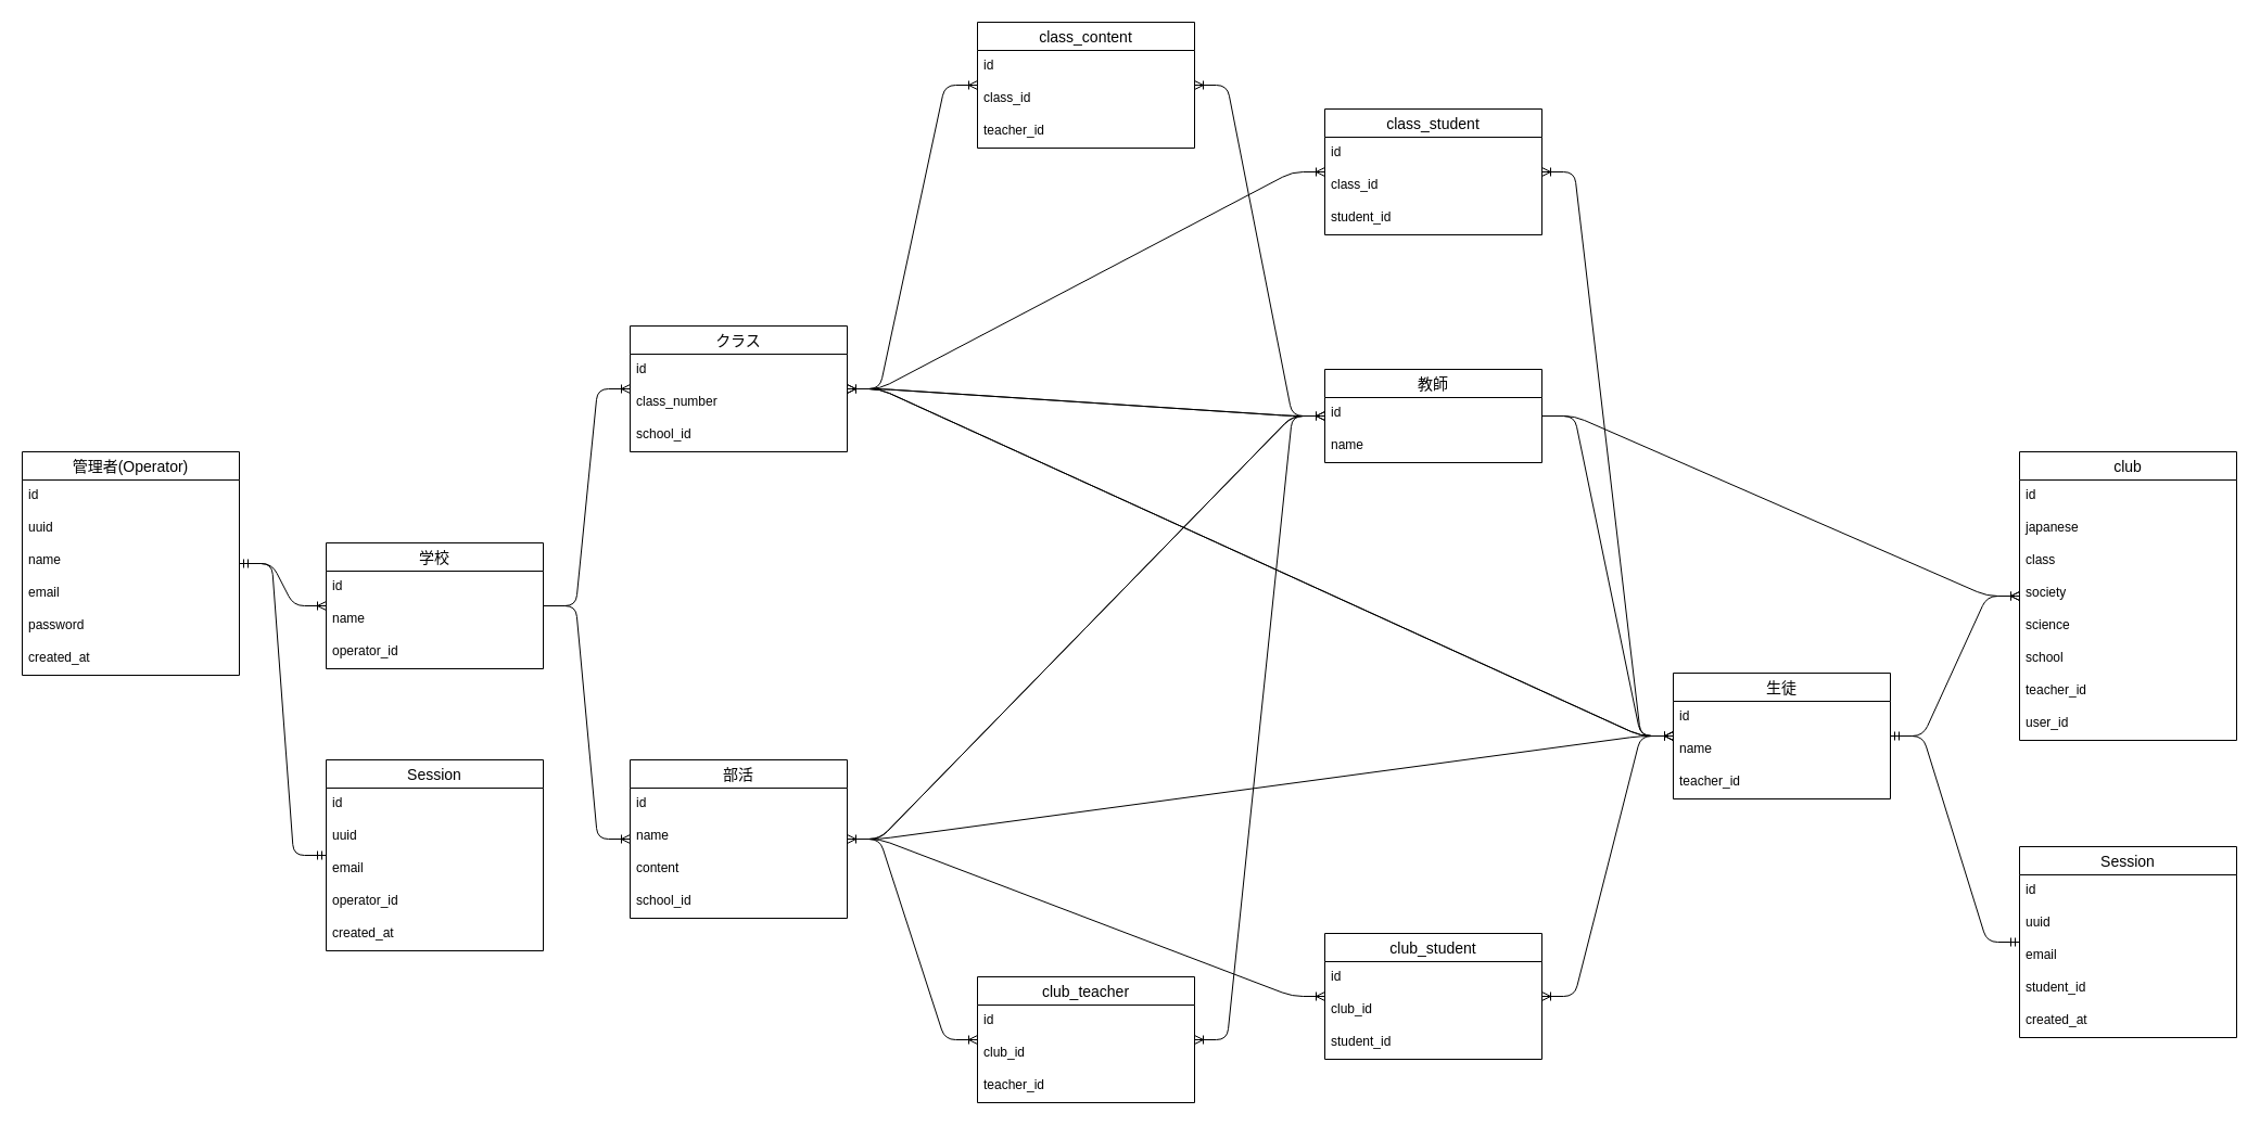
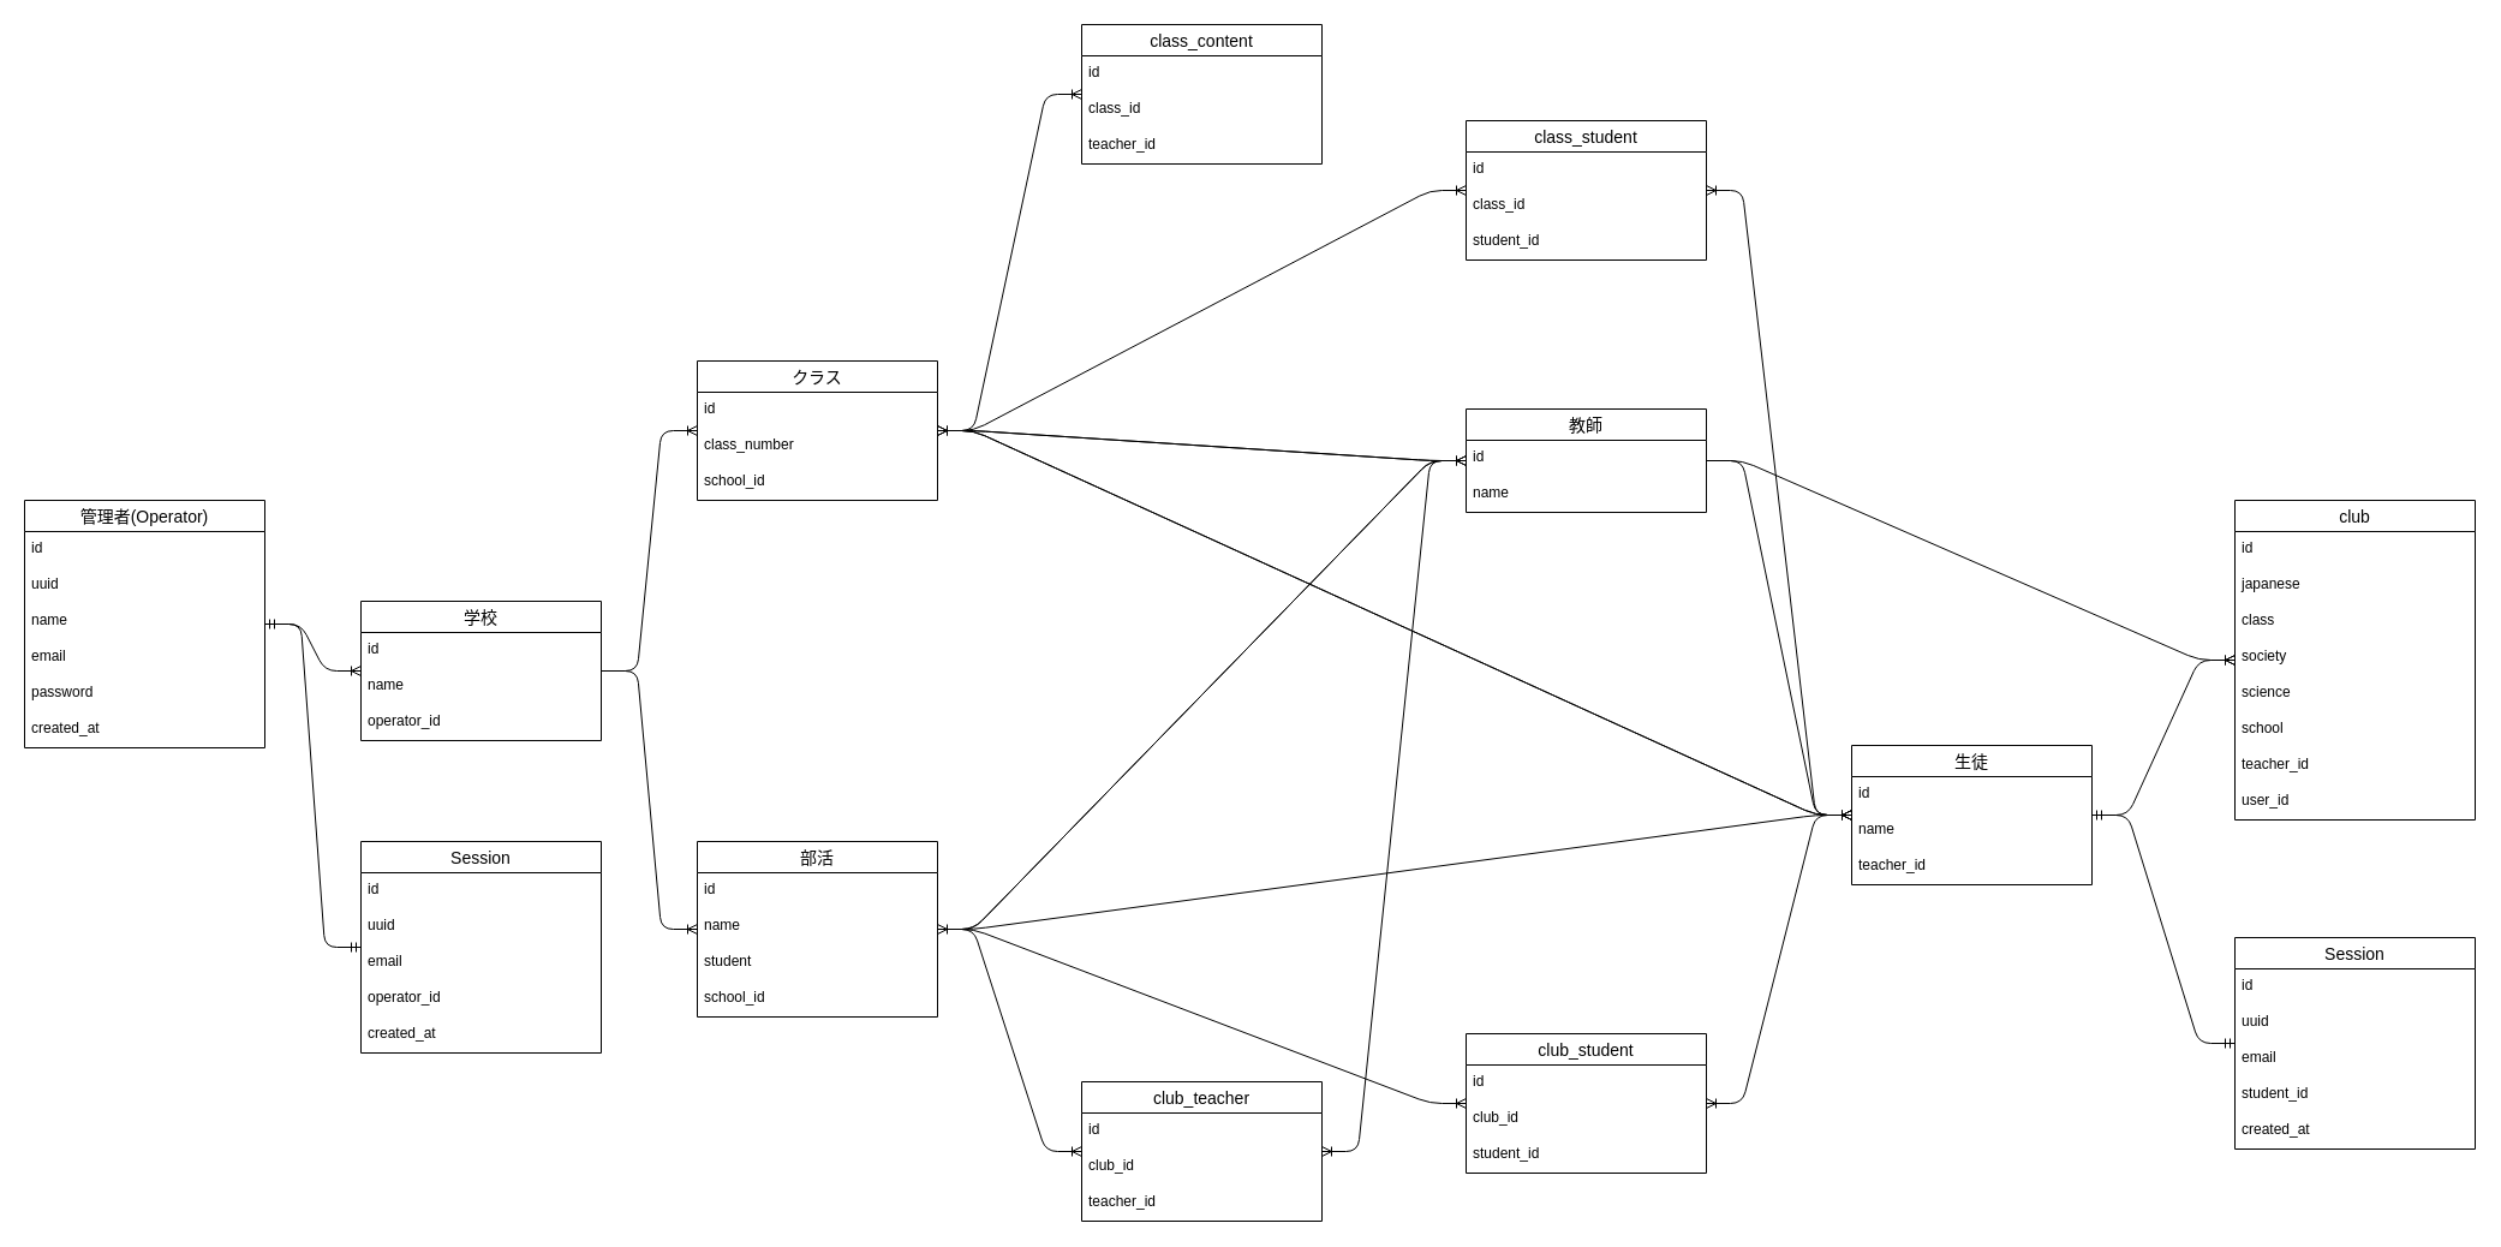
- <mxCell id="51" value="" style="edgeStyle=entityRelationEdgeStyle;fontSize=12;html=1;endArrow=ERoneToMany;" parent="1" source="23" target="46" edge="1"><mxGeometry width="100" height="100" relative="1" as="geometry"><mxPoint x="790" y="368" as="sourcePoint" /><mxPoint x="910" y="208" as="targetPoint" /></mxGeometry></mxCell>
- <mxCell id="13" value="content" style="text;strokeColor=none;fillColor=none;spacingLeft=4;spacingRight=4;overflow=hidden;rotatable=0;points=[[0,0.5],[1,0.5]];portConstraint=eastwest;fontSize=12;" parent="10" vertex="1"><mxGeometry y="86" width="200" height="30" as="geometry" /></mxCell>
+ <mxCell id="13" value="student" style="text;strokeColor=none;fillColor=none;spacingLeft=4;spacingRight=4;overflow=hidden;rotatable=0;points=[[0,0.5],[1,0.5]];portConstraint=eastwest;fontSize=12;" parent="10" vertex="1"><mxGeometry y="86" width="200" height="30" as="geometry" /></mxCell>
